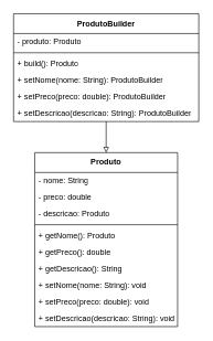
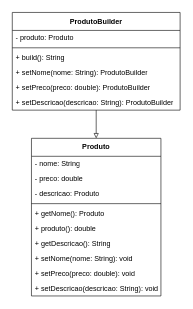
- <mxCell id="6" value="+ build(): Produto" style="text;html=1;strokeColor=none;fillColor=none;align=left;verticalAlign=middle;spacingLeft=4;spacingRight=4;overflow=hidden;rotatable=0;points=[[0,0.5],[1,0.5]];portConstraint=eastwest;whiteSpace=wrap;" parent="3" vertex="1"><mxGeometry y="63" width="280" height="25" as="geometry" /></mxCell>
+ <mxCell id="6" value="+ build(): String" style="text;html=1;strokeColor=none;fillColor=none;align=left;verticalAlign=middle;spacingLeft=4;spacingRight=4;overflow=hidden;rotatable=0;points=[[0,0.5],[1,0.5]];portConstraint=eastwest;whiteSpace=wrap;" parent="3" vertex="1"><mxGeometry y="63" width="280" height="25" as="geometry" /></mxCell>
- <mxCell id="16" value="+ getPreco(): double" style="text;html=1;strokeColor=none;fillColor=none;align=left;verticalAlign=middle;spacingLeft=4;spacingRight=4;overflow=hidden;rotatable=0;points=[[0,0.5],[1,0.5]];portConstraint=eastwest;whiteSpace=wrap;" parent="10" vertex="1"><mxGeometry y="138" width="216" height="25" as="geometry" /></mxCell>
+ <mxCell id="16" value="+ produto(): double" style="text;html=1;strokeColor=none;fillColor=none;align=left;verticalAlign=middle;spacingLeft=4;spacingRight=4;overflow=hidden;rotatable=0;points=[[0,0.5],[1,0.5]];portConstraint=eastwest;whiteSpace=wrap;" parent="10" vertex="1"><mxGeometry y="138" width="216" height="25" as="geometry" /></mxCell>
